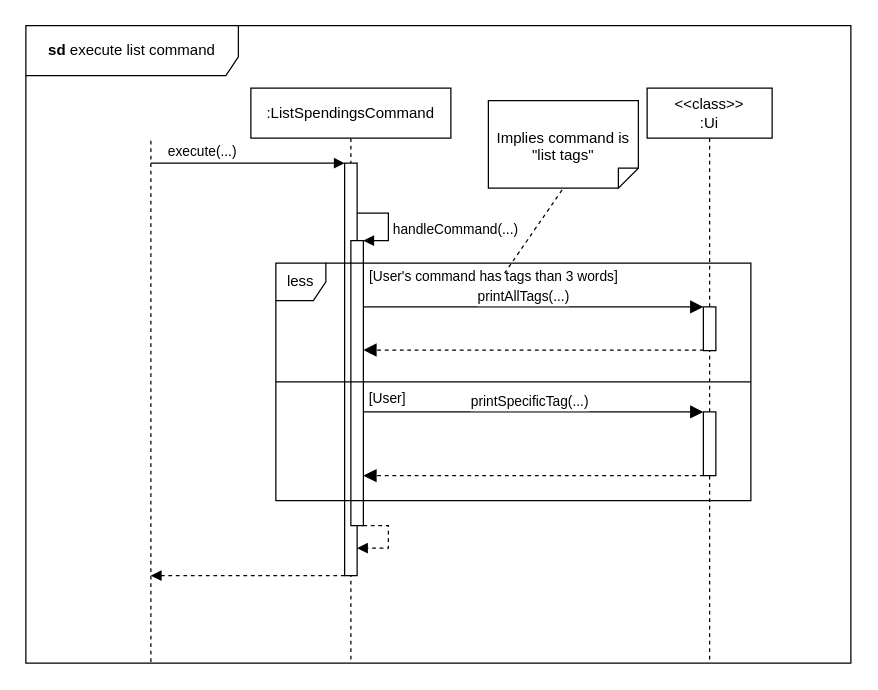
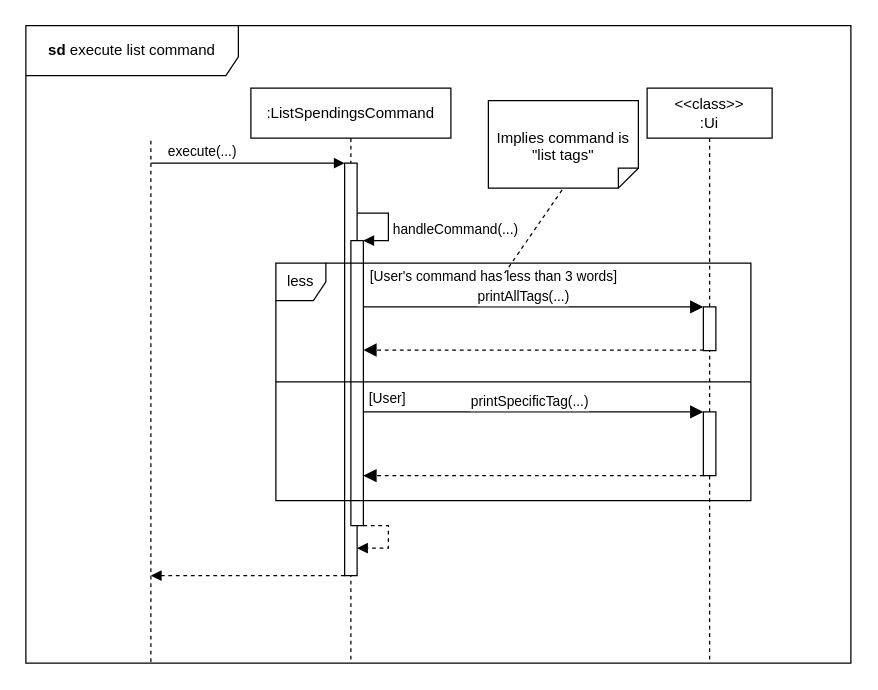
- <mxCell id="16" value="&lt;div&gt;&lt;span style=&quot;font-size: 11px;&quot;&gt;[User's command has tags than 3 words]&lt;/span&gt;&lt;/div&gt;" style="text;html=1;align=center;verticalAlign=middle;resizable=0;points=[];autosize=1;strokeColor=none;fillColor=none;fontSize=16;" vertex="1" parent="15"><mxGeometry x="64" y="-6" width="220" height="30" as="geometry" /></mxCell>
+ <mxCell id="16" value="&lt;div&gt;&lt;span style=&quot;font-size: 11px;&quot;&gt;[User's command has less than 3 words]&lt;/span&gt;&lt;/div&gt;" style="text;html=1;align=center;verticalAlign=middle;resizable=0;points=[];autosize=1;strokeColor=none;fillColor=none;fontSize=16;" vertex="1" parent="15"><mxGeometry x="64" y="-6" width="220" height="30" as="geometry" /></mxCell>
